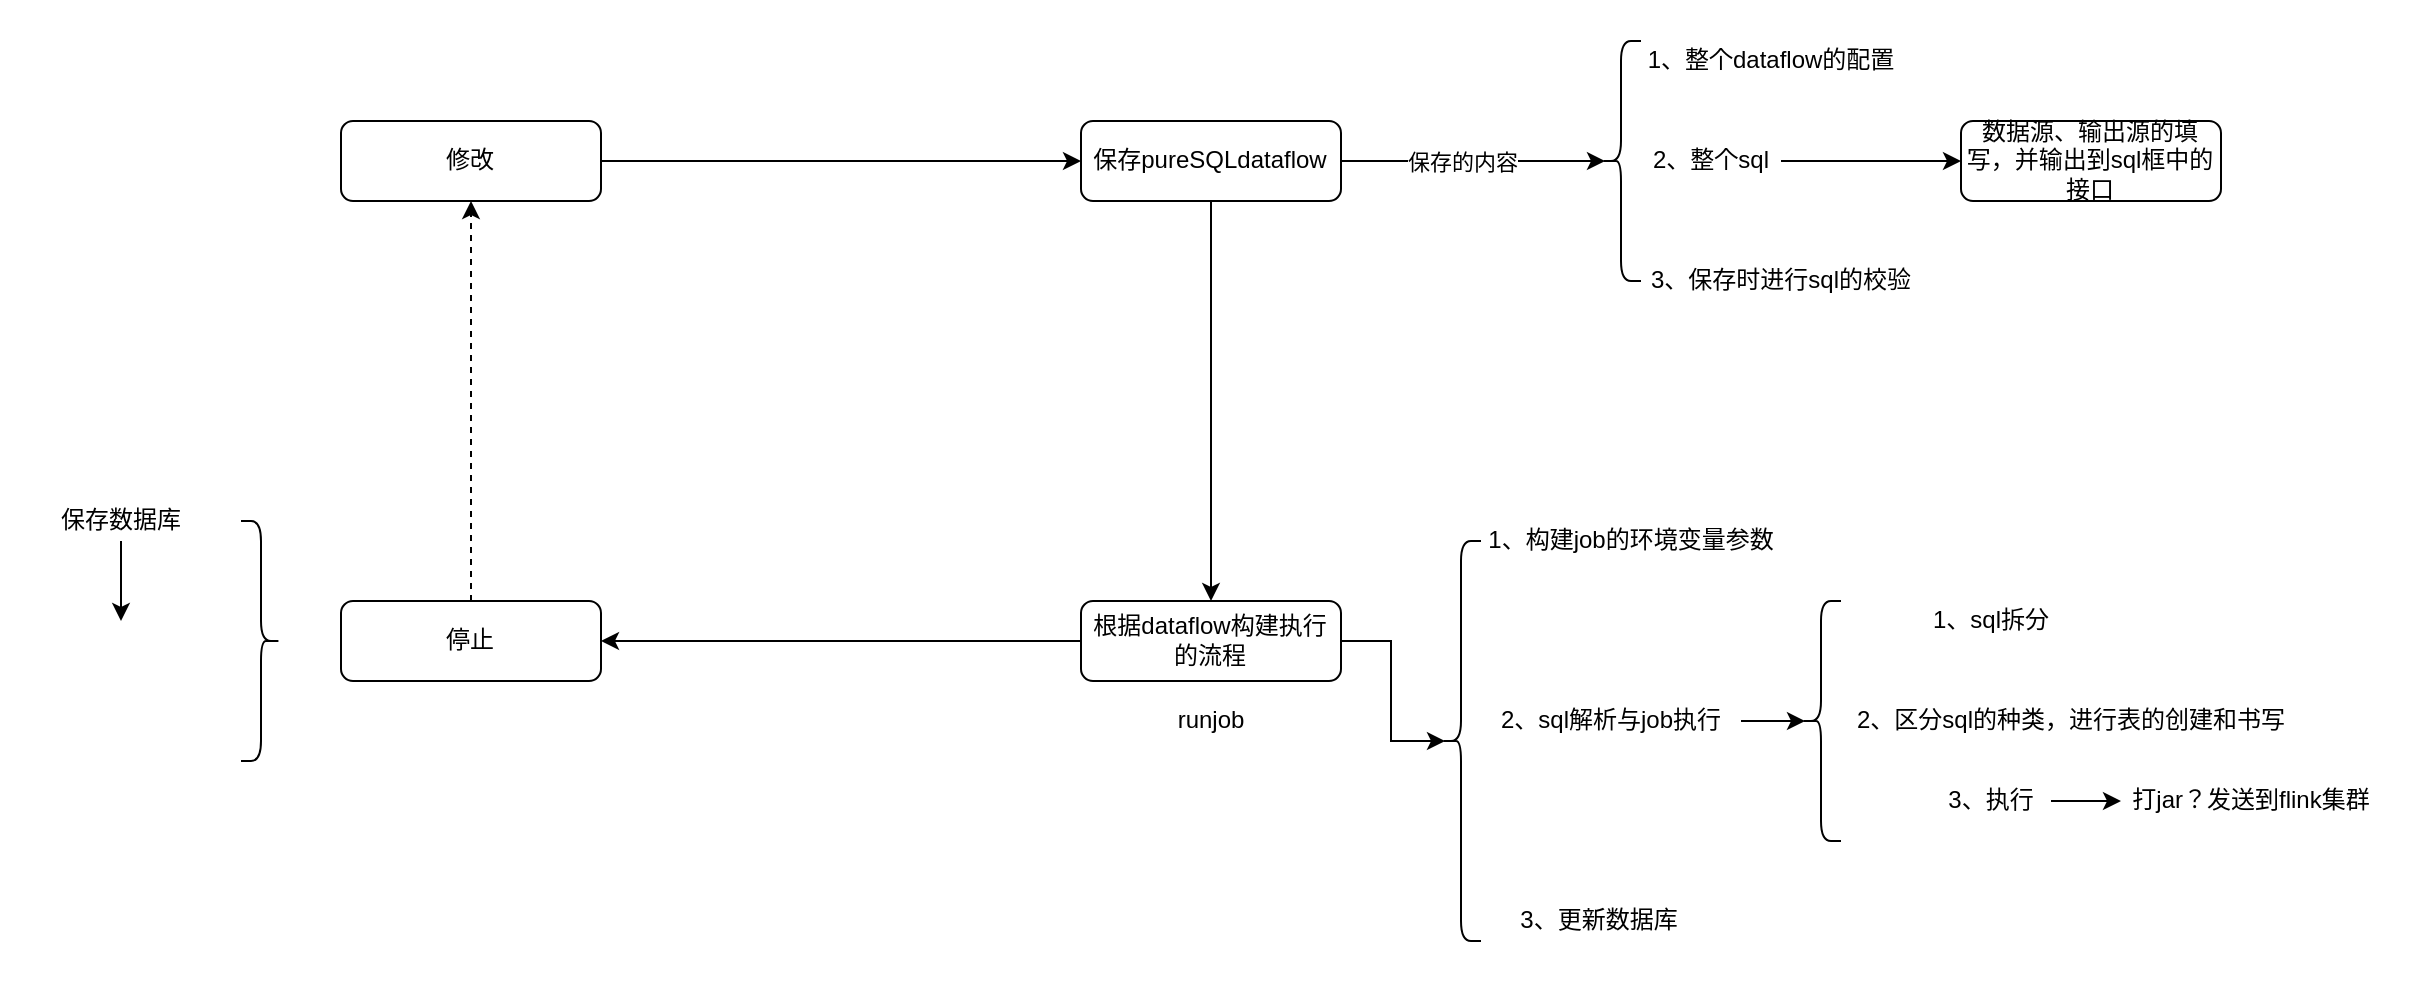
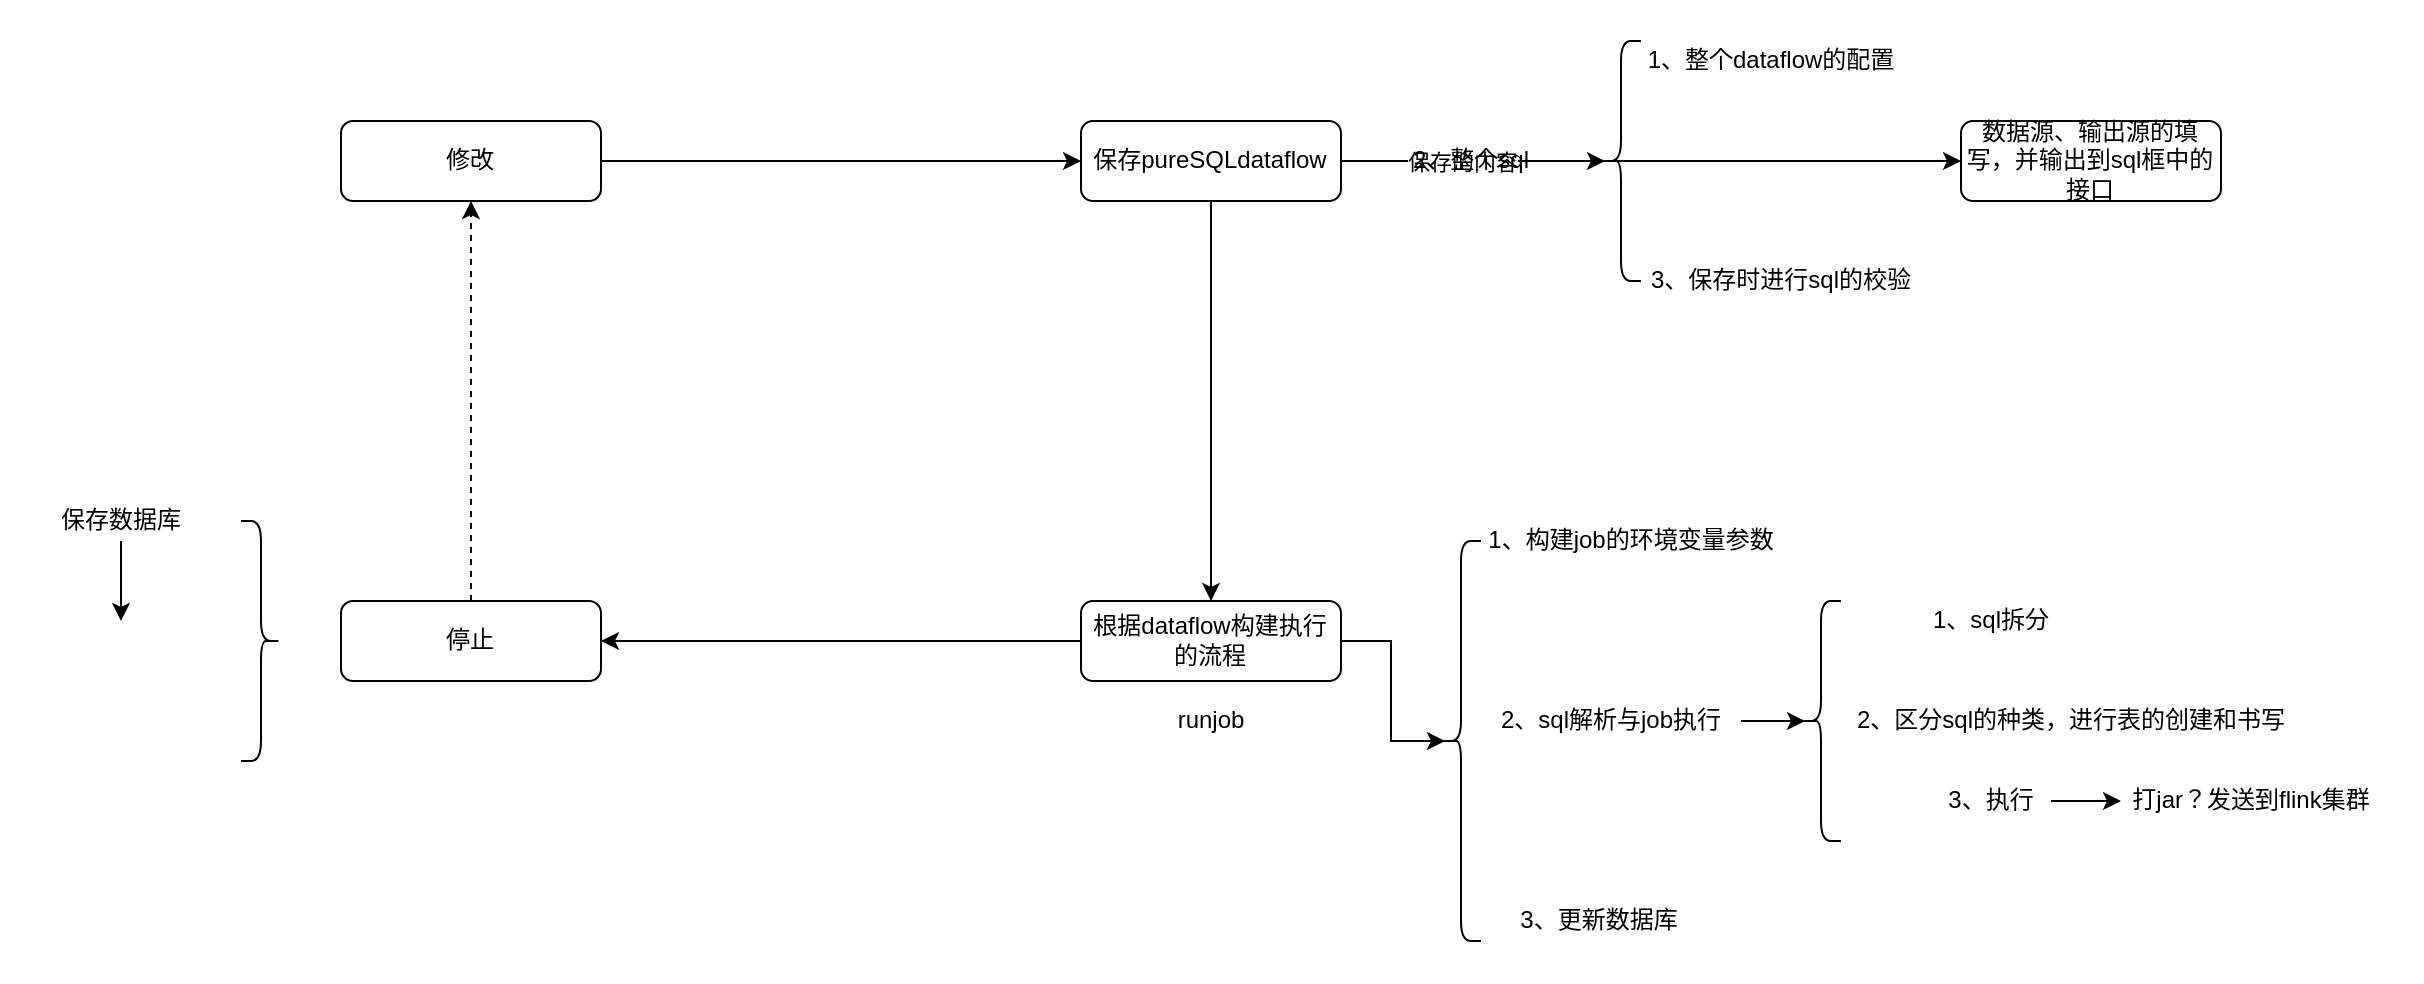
- <mxCell id="12" value="2、整个sql" style="text;html=1;align=center;verticalAlign=middle;resizable=0;points=[];autosize=1;strokeColor=none;" vertex="1" parent="1"><mxGeometry x="820" y="70" width="70" height="20" as="geometry" /></mxCell>
+ <mxCell id="12" value="2、整个sql" style="text;html=1;align=center;verticalAlign=middle;resizable=0;points=[];autosize=1;strokeColor=none;" vertex="1" parent="1"><mxGeometry x="700" y="70" width="70" height="20" as="geometry" /></mxCell>
